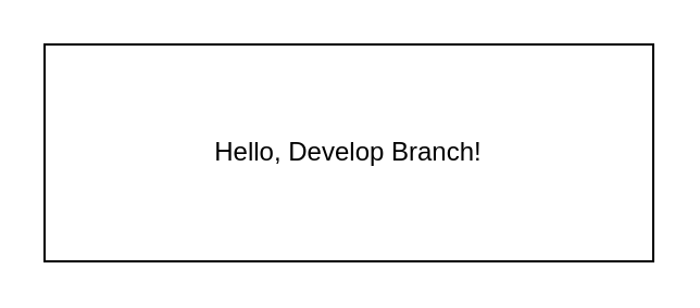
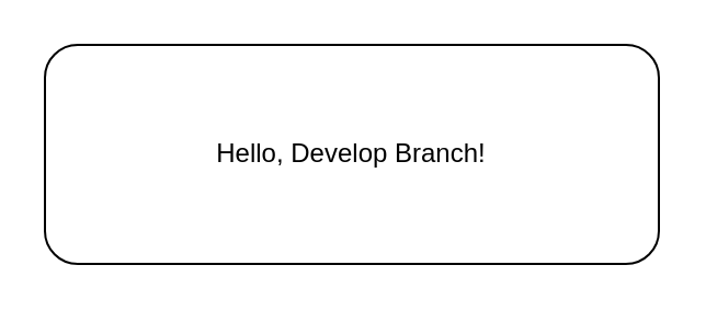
- <mxCell id="2" value="Hello, Develop Branch!" style="whiteSpace=wrap;html=1;rounded=0;" vertex="1" parent="1"><mxGeometry x="20" y="20" width="280" height="100" as="geometry" /></mxCell>
+ <mxCell id="2" value="Hello, Develop Branch!" style="rounded=1;whiteSpace=wrap;html=1;" vertex="1" parent="1"><mxGeometry x="20" y="20" width="280" height="100" as="geometry" /></mxCell>
